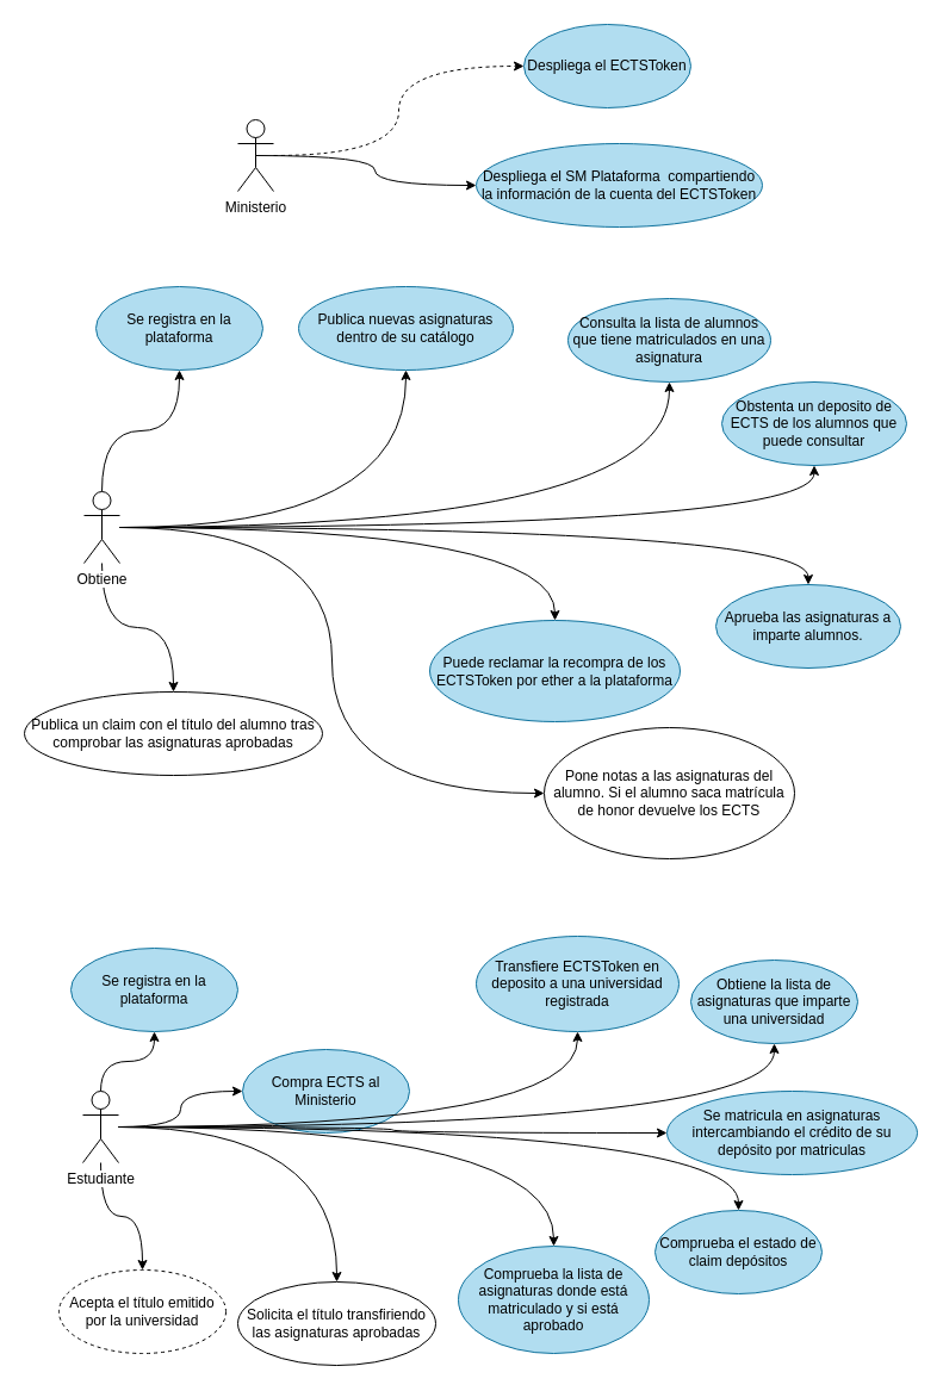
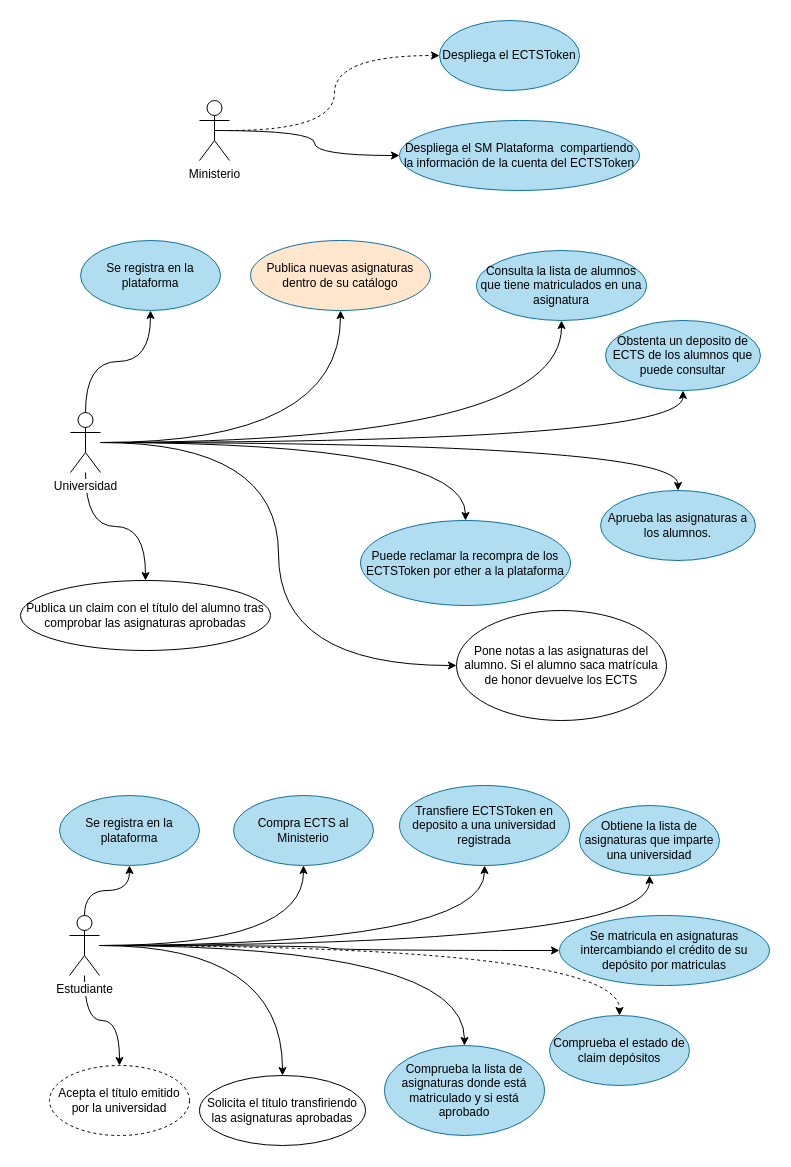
- <mxCell id="7" value="Publica nuevas asignaturas dentro de su catálogo" style="ellipse;whiteSpace=wrap;html=1;fillColor=#b1ddf0;strokeColor=#10739e;" parent="1" vertex="1"><mxGeometry x="250" y="240" width="180" height="70" as="geometry" /></mxCell>
+ <mxCell id="7" value="Publica nuevas asignaturas dentro de su catálogo" style="ellipse;whiteSpace=wrap;html=1;fillColor=#ffe6cc;strokeColor=#10739e;" parent="1" vertex="1"><mxGeometry x="250" y="240" width="180" height="70" as="geometry" /></mxCell>
- <mxCell id="15" value="Obtiene" style="shape=umlActor;verticalLabelPosition=bottom;labelBackgroundColor=#ffffff;verticalAlign=top;html=1;" parent="1" vertex="1"><mxGeometry x="70" y="412" width="30" height="60" as="geometry" /></mxCell>
+ <mxCell id="15" value="Universidad" style="shape=umlActor;verticalLabelPosition=bottom;labelBackgroundColor=#ffffff;verticalAlign=top;html=1;" parent="1" vertex="1"><mxGeometry x="70" y="412" width="30" height="60" as="geometry" /></mxCell>
- <mxCell id="39" value="Aprueba las asignaturas a imparte alumnos." style="ellipse;whiteSpace=wrap;html=1;fillColor=#b1ddf0;strokeColor=#10739e;" vertex="1" parent="1"><mxGeometry x="600" y="490" width="155" height="70" as="geometry" /></mxCell>
+ <mxCell id="39" value="Aprueba las asignaturas a los alumnos." style="ellipse;whiteSpace=wrap;html=1;fillColor=#b1ddf0;strokeColor=#10739e;" vertex="1" parent="1"><mxGeometry x="600" y="490" width="155" height="70" as="geometry" /></mxCell>
- <mxCell id="6" value="Compra ECTS al Ministerio" style="ellipse;whiteSpace=wrap;html=1;fillColor=#b1ddf0;strokeColor=#10739e;" parent="1" vertex="1"><mxGeometry x="203" y="880" width="140" height="70" as="geometry" /></mxCell>
+ <mxCell id="6" value="Compra ECTS al Ministerio" style="ellipse;whiteSpace=wrap;html=1;fillColor=#b1ddf0;strokeColor=#10739e;" parent="1" vertex="1"><mxGeometry x="233" y="795" width="140" height="70" as="geometry" /></mxCell>
- <mxCell id="32" style="edgeStyle=orthogonalEdgeStyle;curved=1;rounded=0;orthogonalLoop=1;jettySize=auto;html=1;entryX=0.5;entryY=0;entryDx=0;entryDy=0;" edge="1" parent="1" source="34" target="41"><mxGeometry relative="1" as="geometry" /></mxCell>
+ <mxCell id="32" style="edgeStyle=orthogonalEdgeStyle;curved=1;rounded=0;orthogonalLoop=1;jettySize=auto;html=1;entryX=0.5;entryY=0;entryDx=0;entryDy=0;dashed=1;" edge="1" parent="1" source="34" target="41"><mxGeometry relative="1" as="geometry" /></mxCell>
